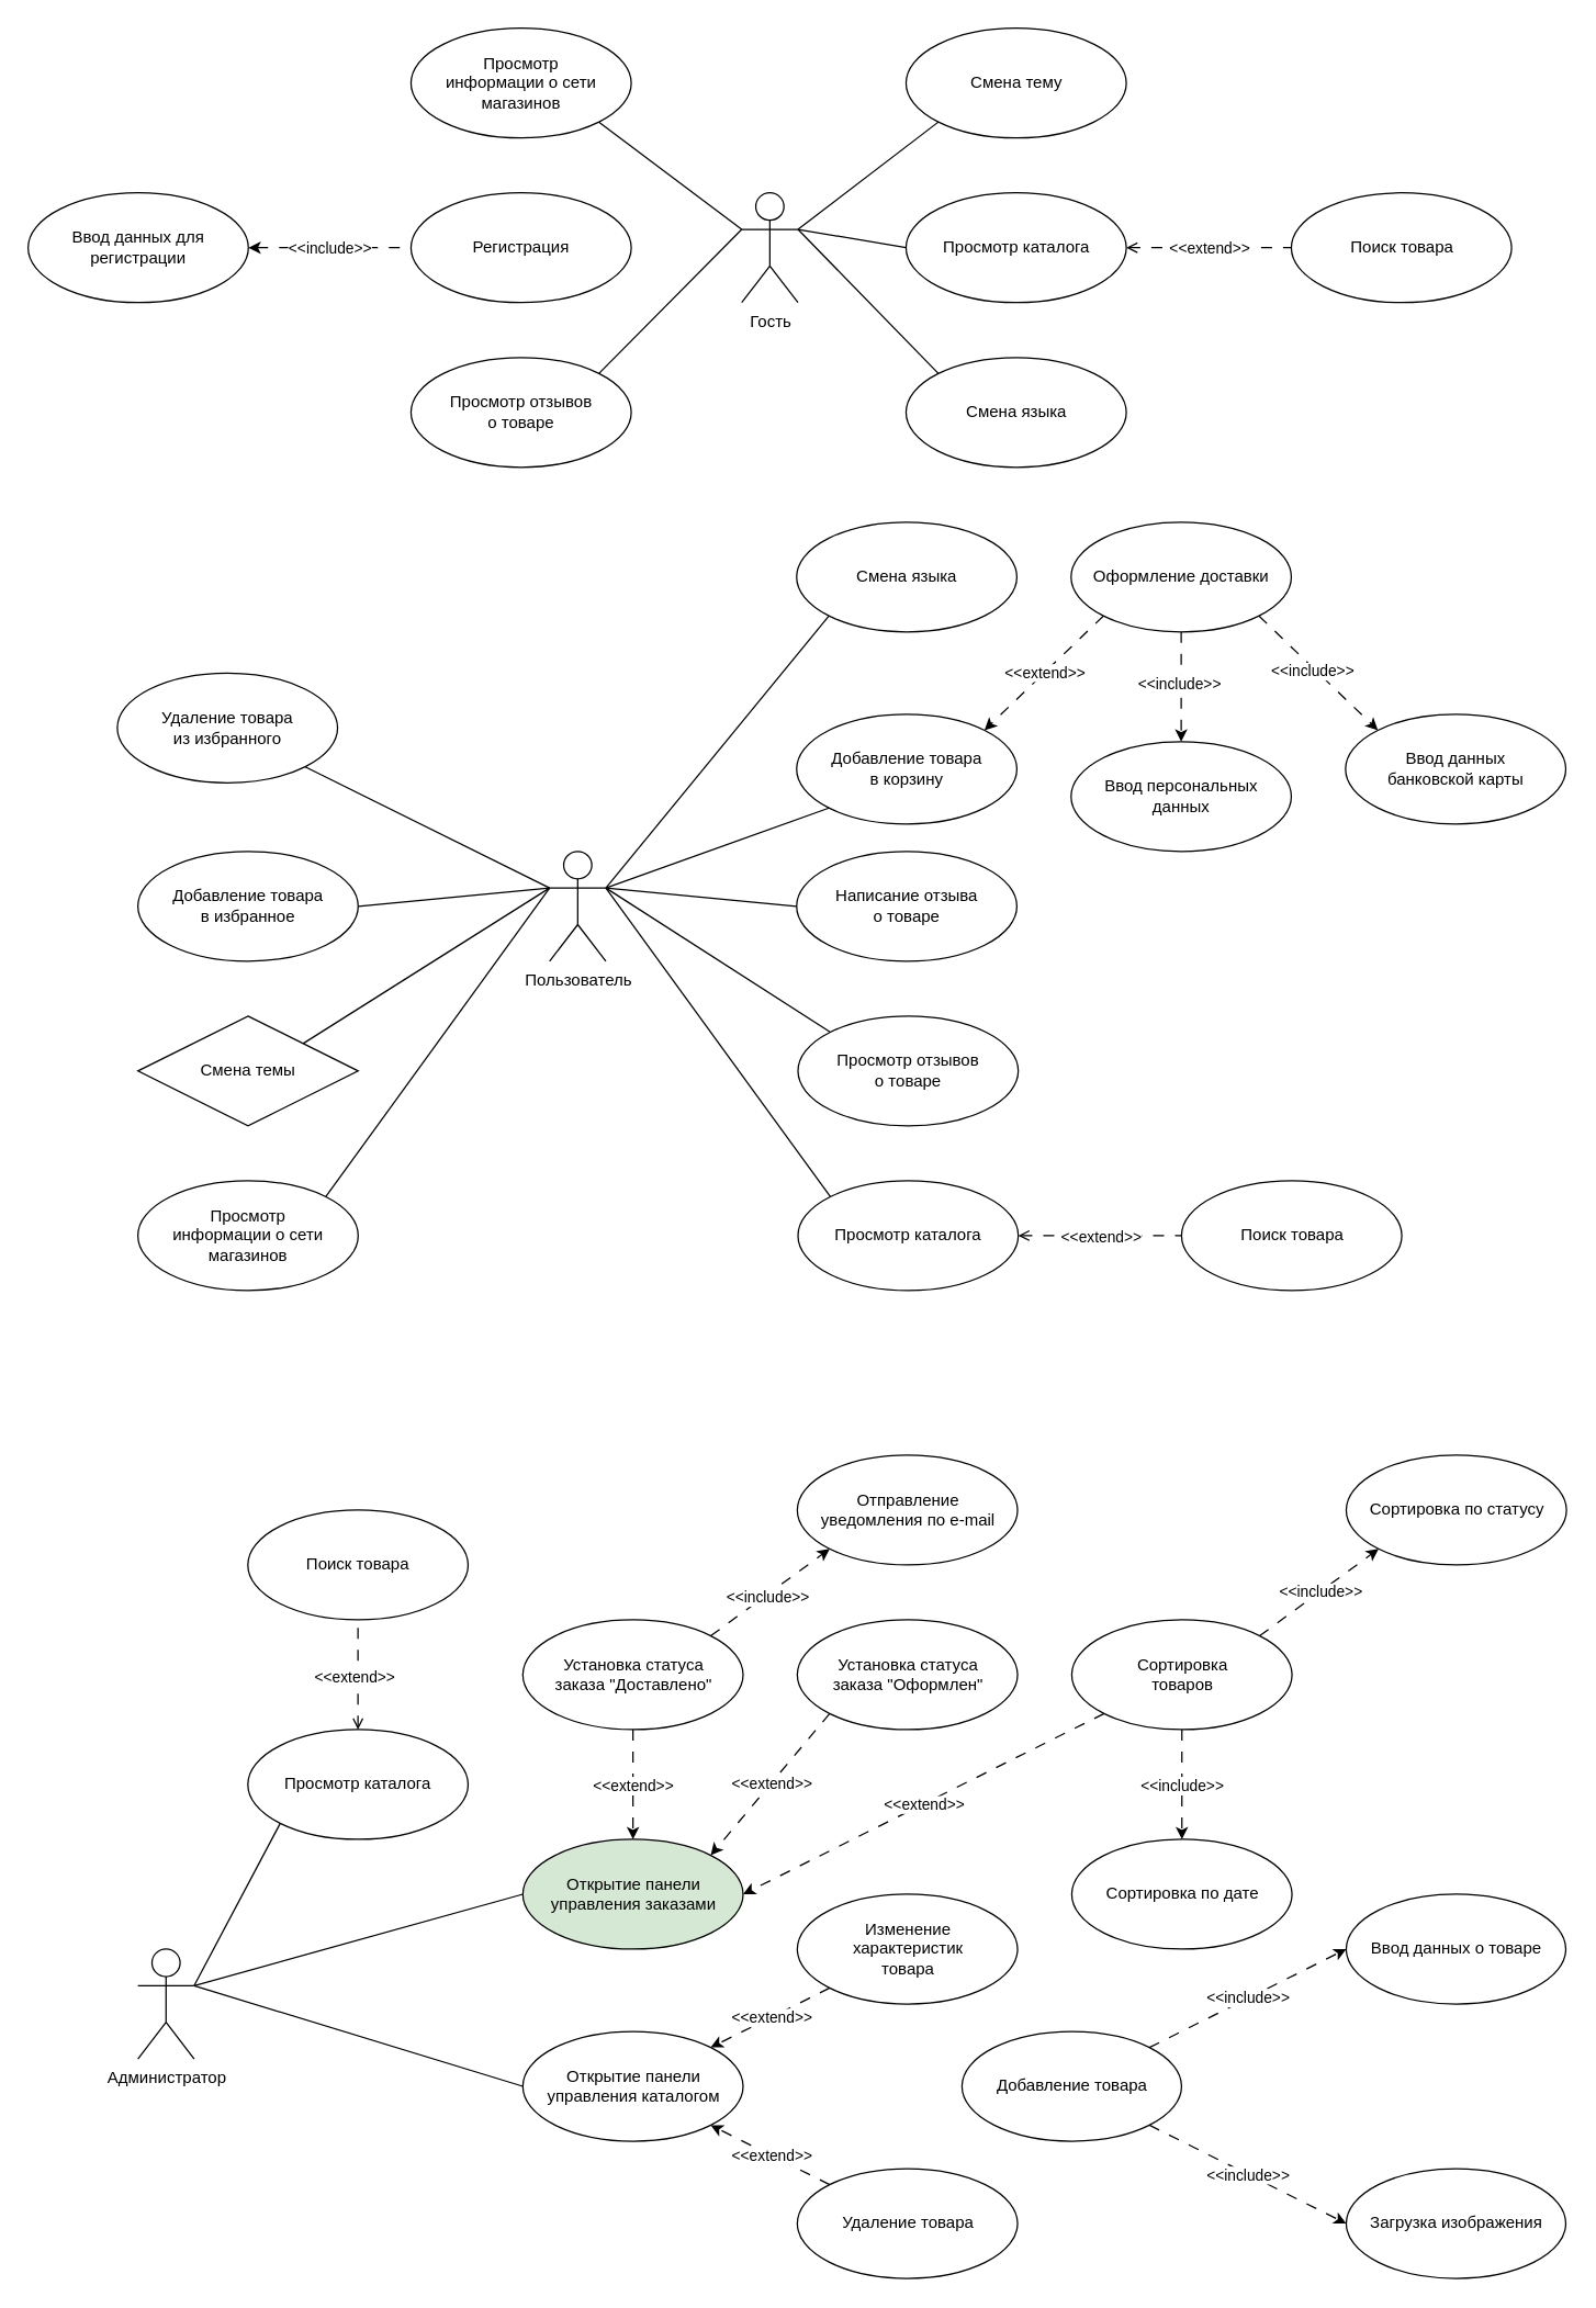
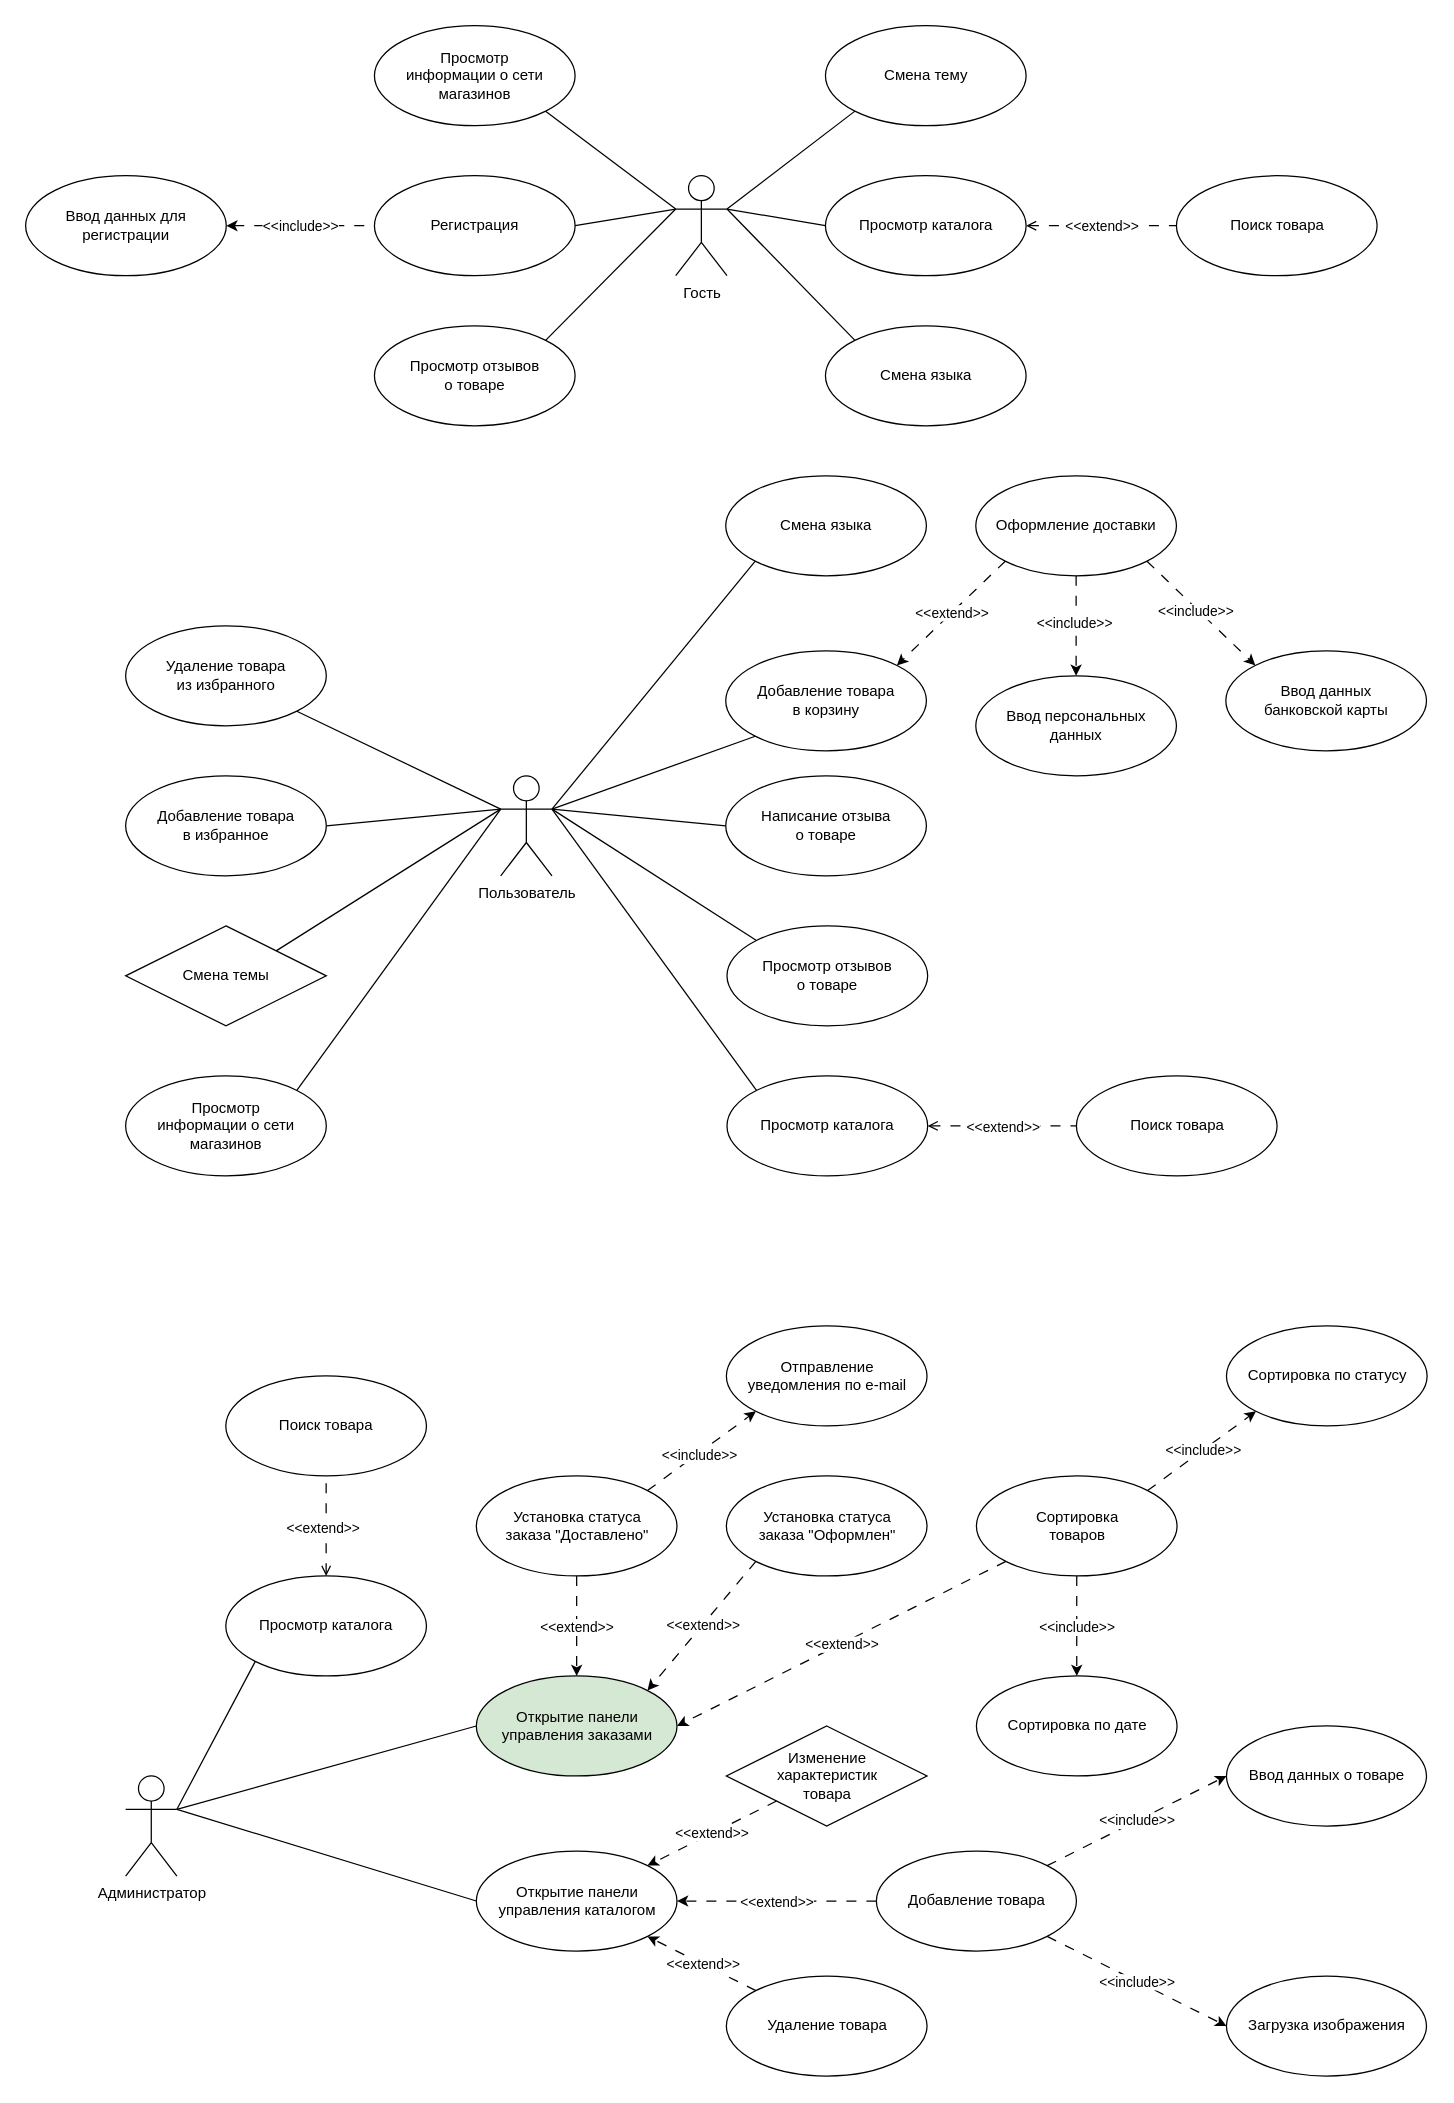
+ <mxCell id="77" style="rounded=0;orthogonalLoop=1;jettySize=auto;html=1;exitX=0;exitY=0.333;exitDx=0;exitDy=0;exitPerimeter=0;entryX=1;entryY=0.5;entryDx=0;entryDy=0;endArrow=none;startFill=0;" edge="1" parent="1" source="82" target="86"><mxGeometry relative="1" as="geometry" /></mxCell>
- <mxCell id="25" value="&lt;div&gt;&lt;span style=&quot;background-color: transparent; color: light-dark(rgb(0, 0, 0), rgb(255, 255, 255));&quot;&gt;Удаление&amp;nbsp;&lt;/span&gt;&lt;span style=&quot;background-color: transparent; color: light-dark(rgb(0, 0, 0), rgb(255, 255, 255));&quot;&gt;товара&lt;/span&gt;&lt;/div&gt;&lt;div&gt;&lt;span style=&quot;background-color: transparent; color: light-dark(rgb(0, 0, 0), rgb(255, 255, 255));&quot;&gt;из избранного&lt;/span&gt;&lt;/div&gt;" style="ellipse;whiteSpace=wrap;html=1;" parent="1" vertex="1"><mxGeometry x="85" y="490" width="160.5" height="80" as="geometry" /></mxCell>
+ <mxCell id="25" value="&lt;div&gt;&lt;span style=&quot;background-color: transparent; color: light-dark(rgb(0, 0, 0), rgb(255, 255, 255));&quot;&gt;Удаление&amp;nbsp;&lt;/span&gt;&lt;span style=&quot;background-color: transparent; color: light-dark(rgb(0, 0, 0), rgb(255, 255, 255));&quot;&gt;товара&lt;/span&gt;&lt;/div&gt;&lt;div&gt;&lt;span style=&quot;background-color: transparent; color: light-dark(rgb(0, 0, 0), rgb(255, 255, 255));&quot;&gt;из избранного&lt;/span&gt;&lt;/div&gt;" style="ellipse;whiteSpace=wrap;html=1;" parent="1" vertex="1"><mxGeometry x="100" y="500" width="160.5" height="80" as="geometry" /></mxCell>
- <mxCell id="56" value="Изменение&lt;div&gt;характеристик&lt;/div&gt;&lt;div&gt;товара&lt;/div&gt;" style="ellipse;whiteSpace=wrap;html=1;" vertex="1" parent="1"><mxGeometry x="580.5" y="1380" width="160.5" height="80" as="geometry" /></mxCell>
+ <mxCell id="56" value="Изменение&lt;div&gt;характеристик&lt;/div&gt;&lt;div&gt;товара&lt;/div&gt;" style="rhombus;whiteSpace=wrap;html=1;" vertex="1" parent="1"><mxGeometry x="580.5" y="1380" width="160.5" height="80" as="geometry" /></mxCell>
+ <mxCell id="63" style="rounded=0;orthogonalLoop=1;jettySize=auto;html=1;exitX=0;exitY=0.5;exitDx=0;exitDy=0;dashed=1;dashPattern=8 8;entryX=1;entryY=0.5;entryDx=0;entryDy=0;" edge="1" parent="1" source="62" target="36"><mxGeometry relative="1" as="geometry"><mxPoint x="597.5" y="1448" as="targetPoint" /><mxPoint x="894.5" y="1358" as="sourcePoint" /></mxGeometry></mxCell>
+ <mxCell id="64" value="&amp;lt;&amp;lt;extend&amp;gt;&amp;gt;" style="edgeLabel;html=1;align=center;verticalAlign=middle;resizable=0;points=[];" vertex="1" connectable="0" parent="63"><mxGeometry relative="1" as="geometry"><mxPoint as="offset" /></mxGeometry></mxCell>
